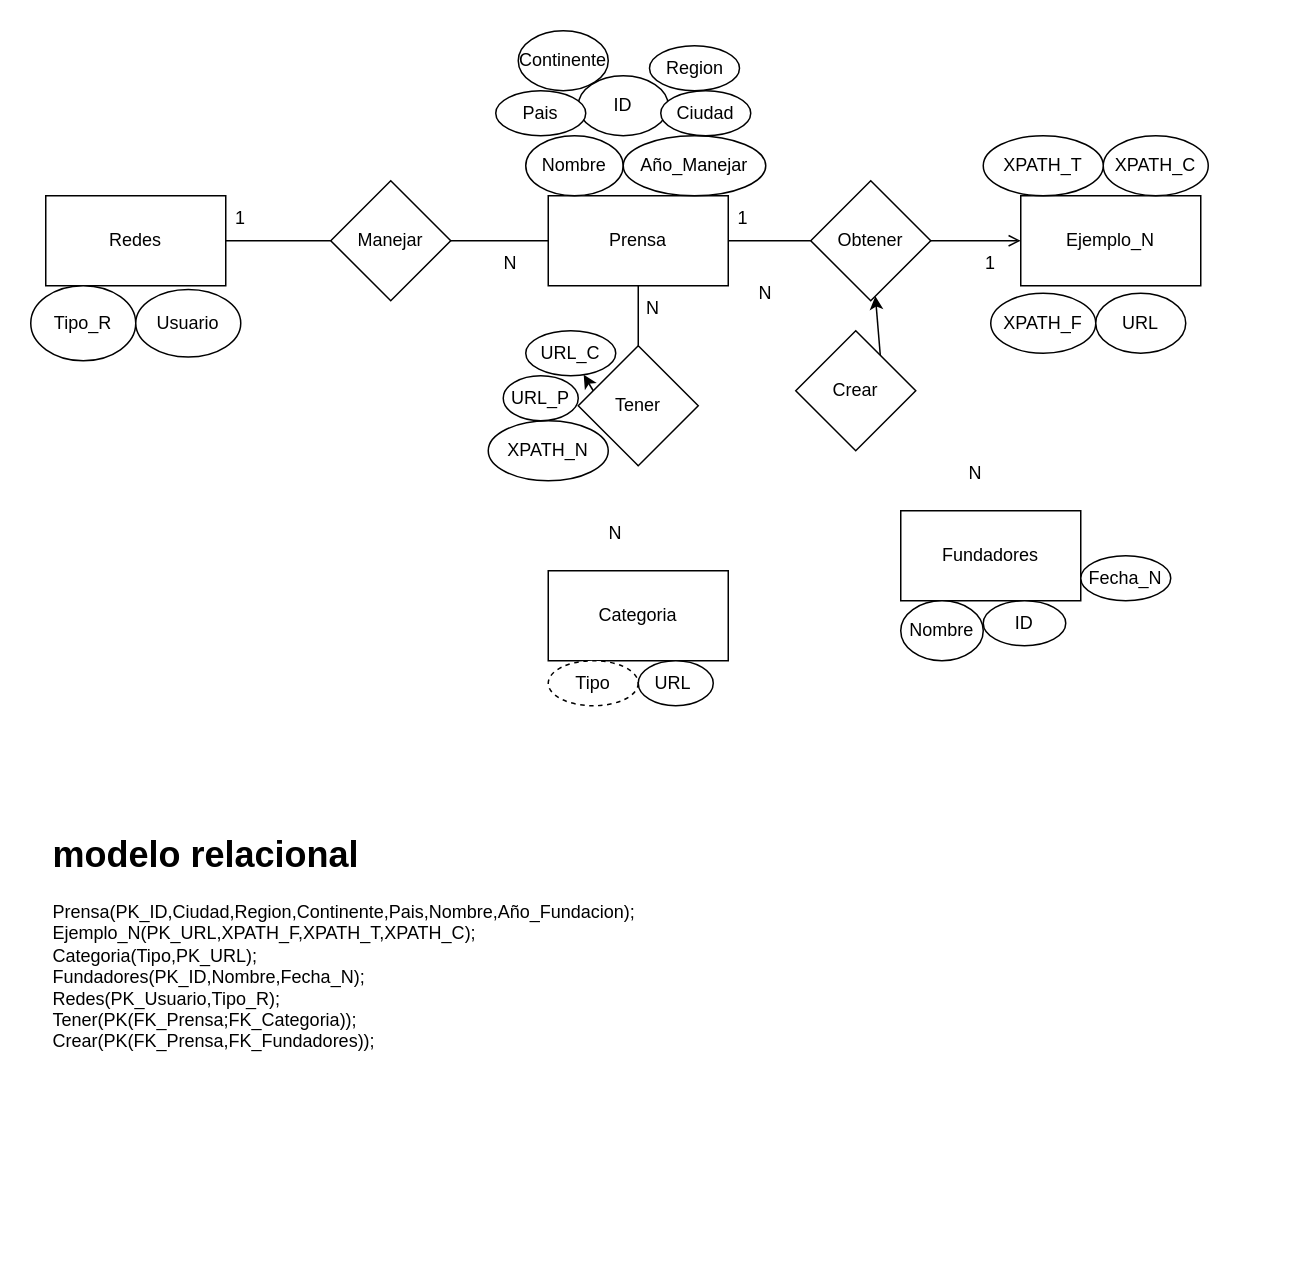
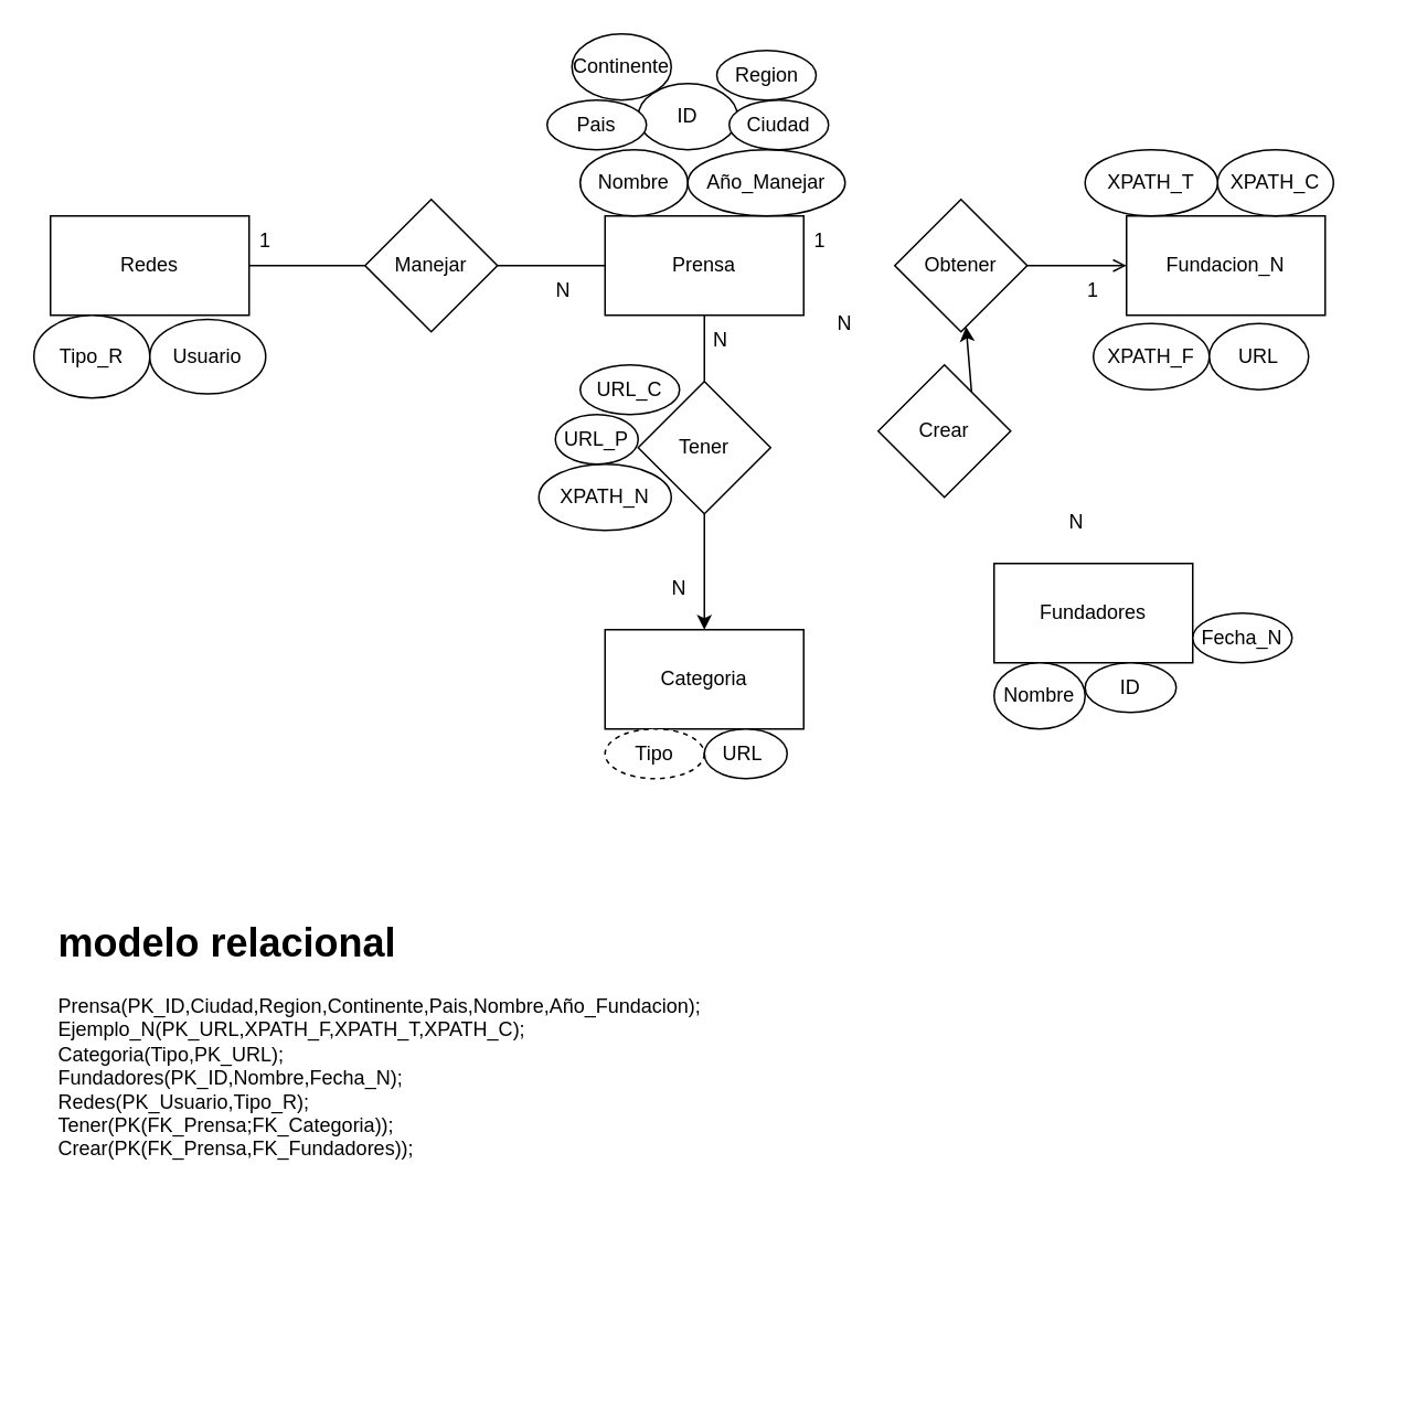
- <mxCell id="20" value="" style="edgeStyle=none;html=1;exitX=1;exitY=0.5;exitDx=0;exitDy=0;entryX=0;entryY=0.5;entryDx=0;entryDy=0;endArrow=none;" parent="1" source="5" target="21" edge="1"><mxGeometry relative="1" as="geometry"><mxPoint x="485" y="160" as="sourcePoint" /><mxPoint x="680" y="160" as="targetPoint" /></mxGeometry></mxCell>
- <mxCell id="11" value="Ejemplo_N" style="rounded=0;whiteSpace=wrap;html=1;" parent="1" vertex="1"><mxGeometry x="680" y="130" width="120" height="60" as="geometry" /></mxCell>
+ <mxCell id="11" value="Fundacion_N" style="rounded=0;whiteSpace=wrap;html=1;" parent="1" vertex="1"><mxGeometry x="680" y="130" width="120" height="60" as="geometry" /></mxCell>
- <mxCell id="2" style="edgeStyle=none;html=1;exitX=0.5;exitY=1;exitDx=0;exitDy=0;startArrow=none;" parent="1" source="19" target="45" edge="1"><mxGeometry relative="1" as="geometry" /></mxCell>
+ <mxCell id="2" style="edgeStyle=none;html=1;exitX=0.5;exitY=1;exitDx=0;exitDy=0;entryX=0.5;entryY=0;entryDx=0;entryDy=0;startArrow=none;" parent="1" source="19" target="6" edge="1"><mxGeometry relative="1" as="geometry" /></mxCell>
